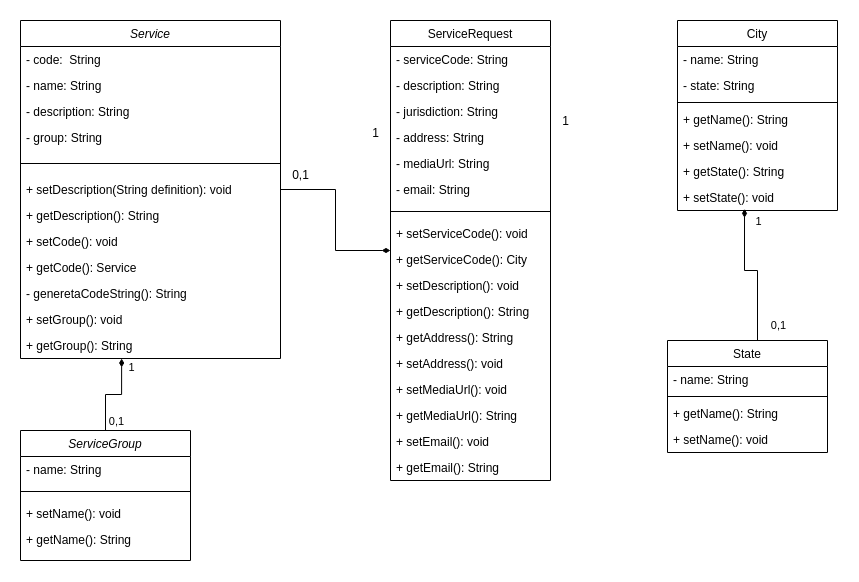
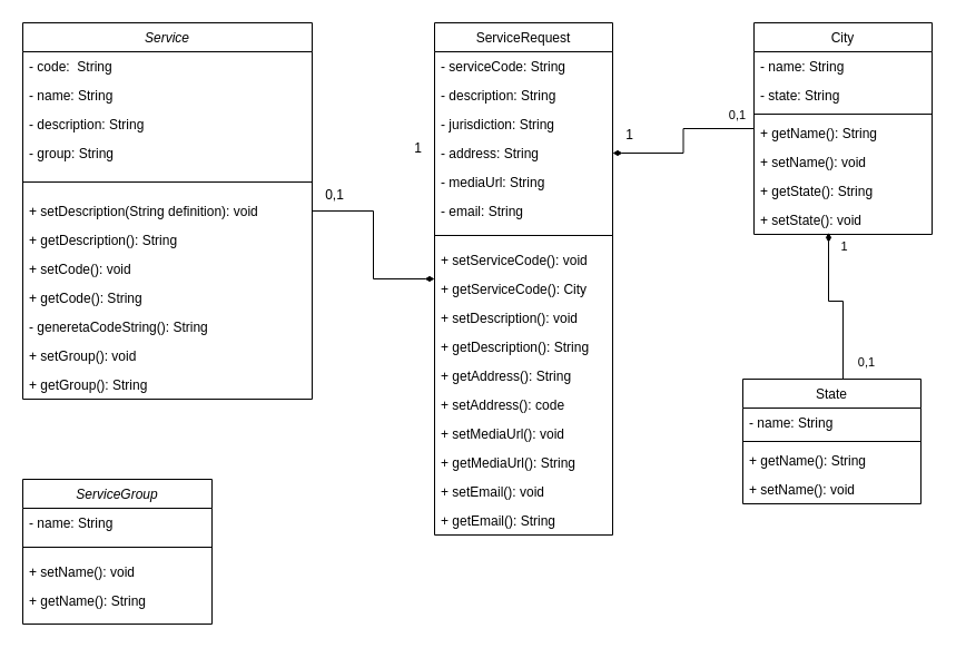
+ <mxCell id="36" style="edgeStyle=orthogonalEdgeStyle;rounded=0;orthogonalLoop=1;jettySize=auto;html=1;entryX=1;entryY=0.5;entryDx=0;entryDy=0;endArrow=diamondThin;endFill=1;" edge="1" parent="1" source="38" target="20"><mxGeometry relative="1" as="geometry" /></mxCell>
+ <mxCell id="37" value="0,1" style="edgeLabel;html=1;align=center;verticalAlign=middle;resizable=0;points=[];" vertex="1" connectable="0" parent="36"><mxGeometry x="-0.841" y="-2" relative="1" as="geometry"><mxPoint x="-4" y="-11" as="offset" /></mxGeometry></mxCell>
- <mxCell id="11" value="+ getCode(): Service" style="text;align=left;verticalAlign=top;spacingLeft=4;spacingRight=4;overflow=hidden;rotatable=0;points=[[0,0.5],[1,0.5]];portConstraint=eastwest;" vertex="1" parent="2"><mxGeometry y="234" width="260" height="26" as="geometry" /></mxCell>
+ <mxCell id="11" value="+ getCode(): String" style="text;align=left;verticalAlign=top;spacingLeft=4;spacingRight=4;overflow=hidden;rotatable=0;points=[[0,0.5],[1,0.5]];portConstraint=eastwest;" vertex="1" parent="2"><mxGeometry y="234" width="260" height="26" as="geometry" /></mxCell>
- <mxCell id="29" value="+ setAddress(): void" style="text;align=left;verticalAlign=top;spacingLeft=4;spacingRight=4;overflow=hidden;rotatable=0;points=[[0,0.5],[1,0.5]];portConstraint=eastwest;" vertex="1" parent="16"><mxGeometry y="330" width="160" height="26" as="geometry" /></mxCell>
+ <mxCell id="29" value="+ setAddress(): code" style="text;align=left;verticalAlign=top;spacingLeft=4;spacingRight=4;overflow=hidden;rotatable=0;points=[[0,0.5],[1,0.5]];portConstraint=eastwest;" vertex="1" parent="16"><mxGeometry y="330" width="160" height="26" as="geometry" /></mxCell>
- <mxCell id="46" style="edgeStyle=orthogonalEdgeStyle;rounded=0;orthogonalLoop=1;jettySize=auto;html=1;entryX=0.389;entryY=1;entryDx=0;entryDy=0;entryPerimeter=0;endArrow=diamondThin;endFill=1;" edge="1" parent="1" source="49" target="14"><mxGeometry relative="1" as="geometry" /></mxCell>
- <mxCell id="47" value="1" style="edgeLabel;html=1;align=center;verticalAlign=middle;resizable=0;points=[];" vertex="1" connectable="0" parent="46"><mxGeometry x="0.631" y="-4" relative="1" as="geometry"><mxPoint x="5" y="-8" as="offset" /></mxGeometry></mxCell>
- <mxCell id="48" value="0,1" style="edgeLabel;html=1;align=center;verticalAlign=middle;resizable=0;points=[];" vertex="1" connectable="0" parent="46"><mxGeometry x="-0.782" y="-1" relative="1" as="geometry"><mxPoint x="9" as="offset" /></mxGeometry></mxCell>
